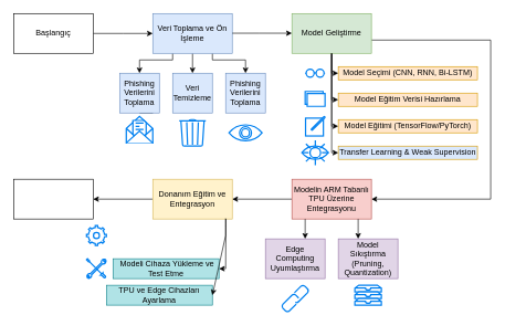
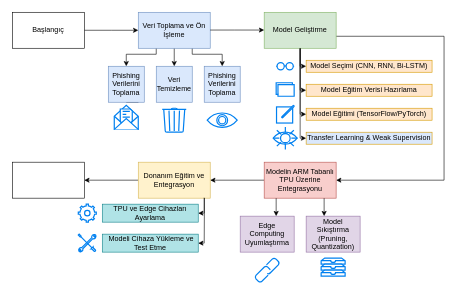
- <mxCell id="43" value="TPU ve Edge Cihazları Ayarlama" style="rounded=0;whiteSpace=wrap;html=1;fillColor=#b0e3e6;strokeColor=#0e8088;" vertex="1" parent="1"><mxGeometry x="160" y="430" width="160" height="30" as="geometry" /></mxCell>
+ <mxCell id="43" value="TPU ve Edge Cihazları Ayarlama" style="rounded=0;whiteSpace=wrap;html=1;fillColor=#b0e3e6;strokeColor=#0e8088;" vertex="1" parent="1"><mxGeometry x="170" y="340" width="160" height="30" as="geometry" /></mxCell>
